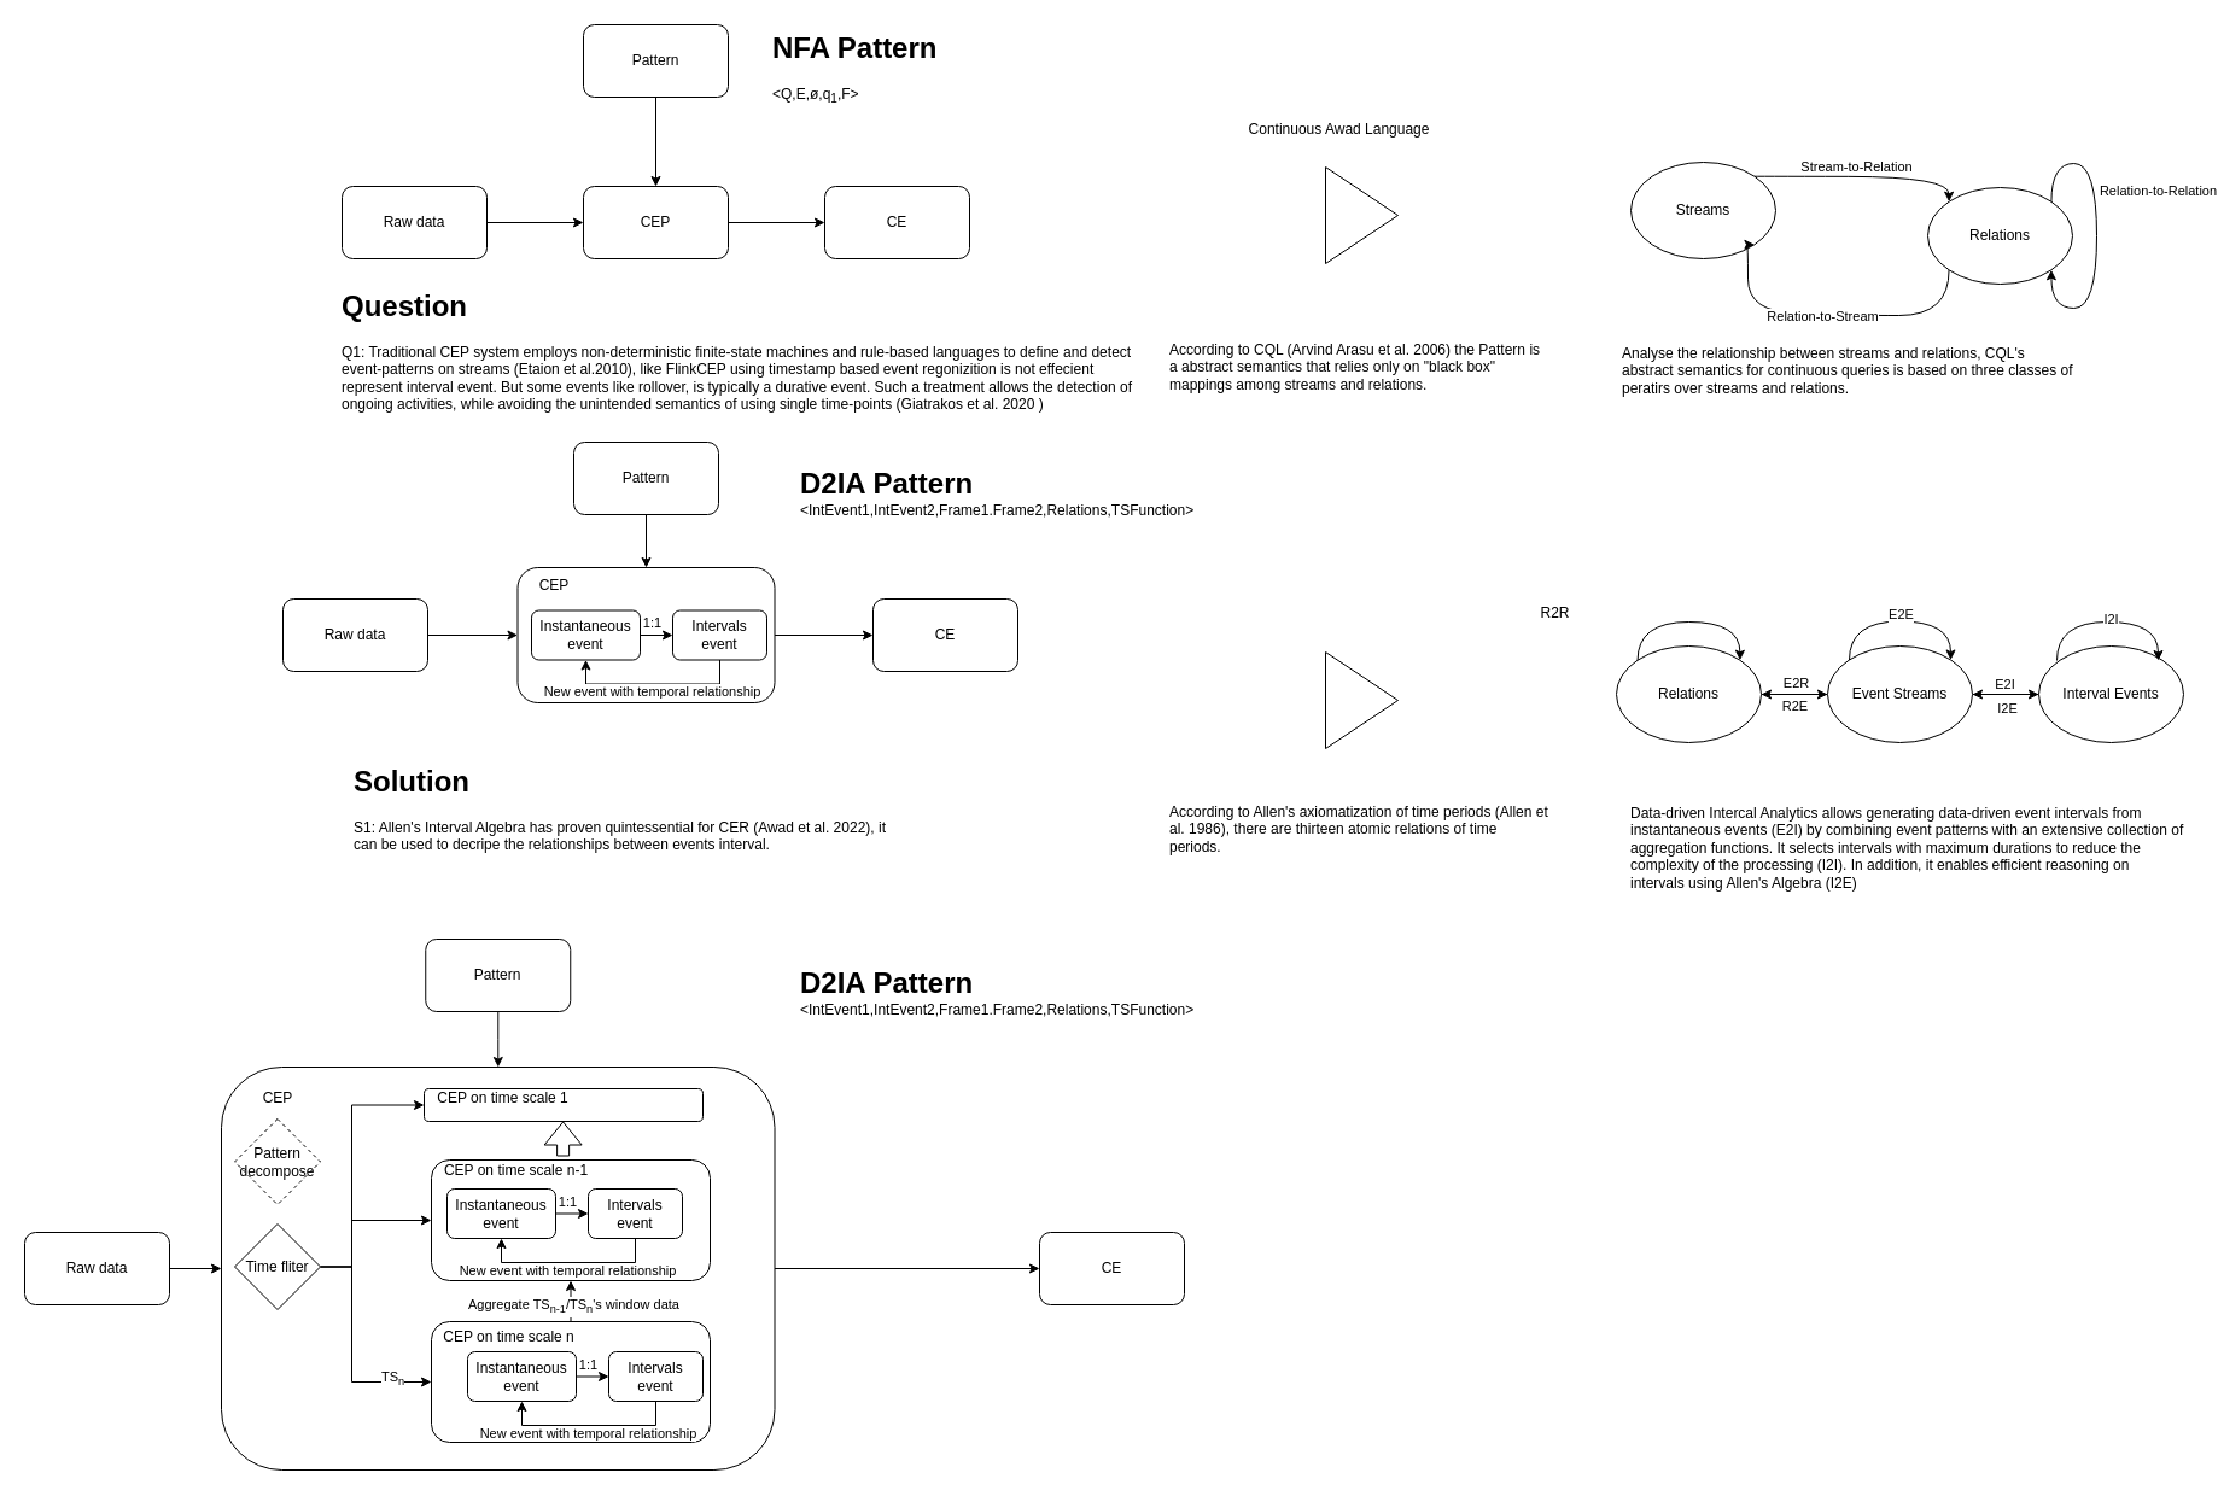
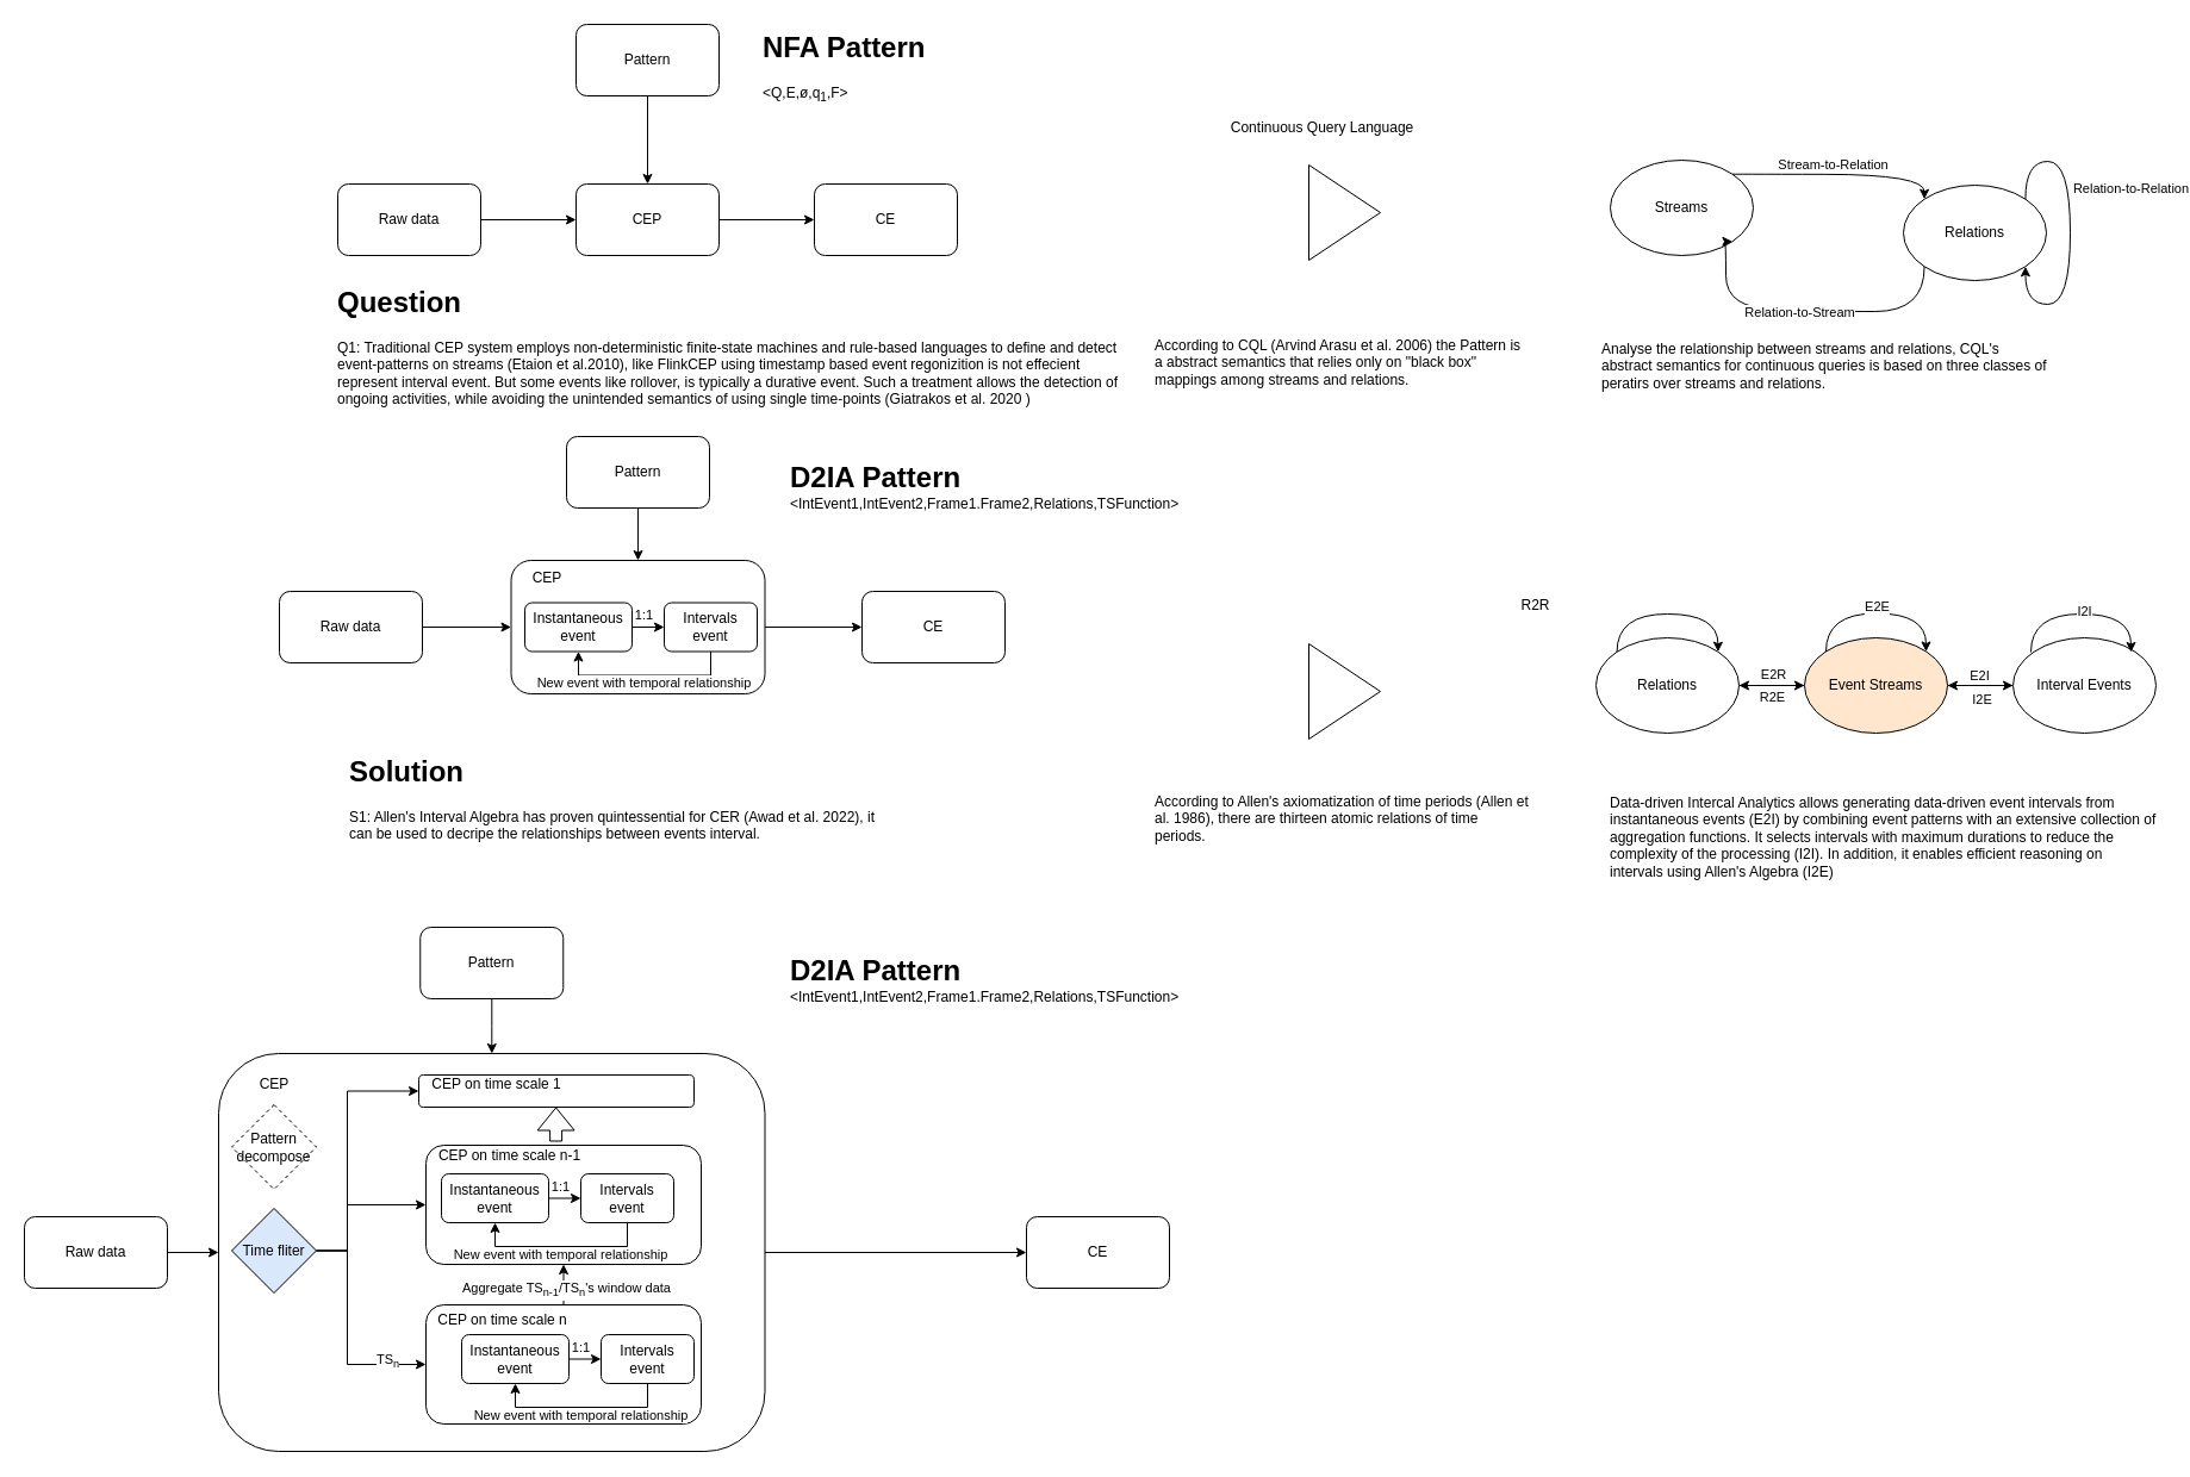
- <mxCell id="14" value="Continuous Awad Language" style="text;html=1;align=center;verticalAlign=middle;resizable=0;points=[];autosize=1;strokeColor=none;fillColor=none;" parent="1" vertex="1"><mxGeometry x="1023" y="94" width="171" height="26" as="geometry" /></mxCell>
+ <mxCell id="14" value="Continuous Query Language" style="text;html=1;align=center;verticalAlign=middle;resizable=0;points=[];autosize=1;strokeColor=none;fillColor=none;" parent="1" vertex="1"><mxGeometry x="1023" y="94" width="171" height="26" as="geometry" /></mxCell>
- <mxCell id="48" value="Event Streams" style="ellipse;whiteSpace=wrap;html=1;" parent="1" vertex="1"><mxGeometry x="1514" y="535" width="120" height="80" as="geometry" /></mxCell>
+ <mxCell id="48" value="Event Streams" style="ellipse;whiteSpace=wrap;html=1;fillColor=#ffe6cc;" parent="1" vertex="1"><mxGeometry x="1514" y="535" width="120" height="80" as="geometry" /></mxCell>
- <mxCell id="87" value="Time fliter" style="rhombus;whiteSpace=wrap;html=1;" vertex="1" parent="1"><mxGeometry x="194" y="1014" width="71" height="71" as="geometry" /></mxCell>
+ <mxCell id="87" value="Time fliter" style="rhombus;whiteSpace=wrap;html=1;fillColor=#dae8fc;" vertex="1" parent="1"><mxGeometry x="194" y="1014" width="71" height="71" as="geometry" /></mxCell>
